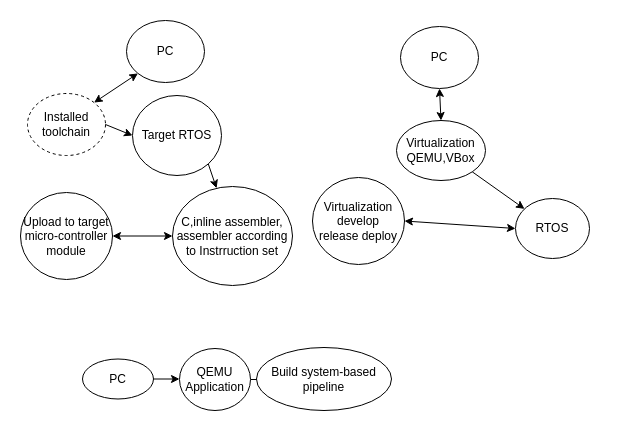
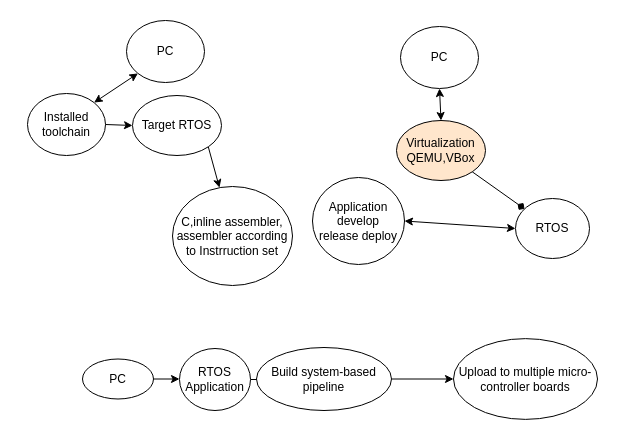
- <mxCell id="16" value="Installed toolchain" style="ellipse;whiteSpace=wrap;html=1;dashed=1;" parent="1" vertex="1"><mxGeometry x="27" y="93" width="78" height="62" as="geometry" /></mxCell>
+ <mxCell id="16" value="Installed toolchain" style="ellipse;whiteSpace=wrap;html=1;" parent="1" vertex="1"><mxGeometry x="27" y="93" width="78" height="62" as="geometry" /></mxCell>
- <mxCell id="10" value="Target RTOS" style="ellipse;whiteSpace=wrap;html=1;" parent="1" vertex="1"><mxGeometry x="132" y="95" width="89" height="80" as="geometry" /></mxCell>
+ <mxCell id="10" value="Target RTOS" style="ellipse;whiteSpace=wrap;html=1;" parent="1" vertex="1"><mxGeometry x="132" y="95" width="89" height="60" as="geometry" /></mxCell>
- <mxCell id="3" value="&lt;div&gt;Virtualization&lt;/div&gt;&lt;div&gt;QEMU,VBox&lt;br&gt;&lt;/div&gt;" style="ellipse;whiteSpace=wrap;html=1;" parent="1" vertex="1"><mxGeometry x="396" y="120" width="89" height="60" as="geometry" /></mxCell>
+ <mxCell id="3" value="&lt;div&gt;Virtualization&lt;/div&gt;&lt;div&gt;QEMU,VBox&lt;br&gt;&lt;/div&gt;" style="ellipse;whiteSpace=wrap;html=1;fillColor=#ffe6cc;" parent="1" vertex="1"><mxGeometry x="396" y="120" width="89" height="60" as="geometry" /></mxCell>
- <mxCell id="7" value="" style="endArrow=classic;html=1;rounded=0;exitX=1;exitY=1;exitDx=0;exitDy=0;" parent="1" source="3" target="4" edge="1"><mxGeometry width="50" height="50" relative="1" as="geometry"><mxPoint x="414" y="283" as="sourcePoint" /><mxPoint x="464" y="233" as="targetPoint" /></mxGeometry></mxCell>
+ <mxCell id="7" value="" style="endArrow=diamond;html=1;rounded=0;exitX=1;exitY=1;exitDx=0;exitDy=0;" parent="1" source="3" target="4" edge="1"><mxGeometry width="50" height="50" relative="1" as="geometry"><mxPoint x="414" y="283" as="sourcePoint" /><mxPoint x="464" y="233" as="targetPoint" /></mxGeometry></mxCell>
- <mxCell id="5" value="&lt;div&gt;Virtualization develop&lt;/div&gt;&lt;div&gt;release deploy&lt;br&gt;&lt;/div&gt;" style="ellipse;whiteSpace=wrap;html=1;" parent="1" vertex="1"><mxGeometry x="312" y="177" width="92" height="87" as="geometry" /></mxCell>
+ <mxCell id="5" value="&lt;div&gt;Application develop&lt;/div&gt;&lt;div&gt;release deploy&lt;br&gt;&lt;/div&gt;" style="ellipse;whiteSpace=wrap;html=1;" parent="1" vertex="1"><mxGeometry x="312" y="177" width="92" height="87" as="geometry" /></mxCell>
- <mxCell id="12" value="Upload to target micro-controller module" style="ellipse;whiteSpace=wrap;html=1;" parent="1" vertex="1"><mxGeometry x="20" y="192" width="92" height="87" as="geometry" /></mxCell>
- <mxCell id="15" value="" style="endArrow=classic;startArrow=classic;html=1;rounded=0;entryX=1;entryY=0.5;entryDx=0;entryDy=0;exitX=0;exitY=0.5;exitDx=0;exitDy=0;" parent="1" source="11" target="12" edge="1"><mxGeometry width="50" height="50" relative="1" as="geometry"><mxPoint x="177" y="124" as="sourcePoint" /><mxPoint x="175" y="92" as="targetPoint" /></mxGeometry></mxCell>
+ <mxCell id="22" value="" style="edgeStyle=orthogonalEdgeStyle;rounded=0;orthogonalLoop=1;jettySize=auto;html=1;" edge="1" parent="1" source="23" target="24"><mxGeometry relative="1" as="geometry" /></mxCell>
+ <mxCell id="24" value="Upload to multiple micro-controller boards" style="ellipse;whiteSpace=wrap;html=1;" vertex="1" parent="1"><mxGeometry x="453" y="338.13" width="144" height="80.75" as="geometry" /></mxCell>
- <mxCell id="21" value="QEMU Application" style="ellipse;whiteSpace=wrap;html=1;" vertex="1" parent="1"><mxGeometry x="179" y="348" width="71" height="62" as="geometry" /></mxCell>
+ <mxCell id="21" value="RTOS Application" style="ellipse;whiteSpace=wrap;html=1;" vertex="1" parent="1"><mxGeometry x="179" y="348" width="71" height="62" as="geometry" /></mxCell>
